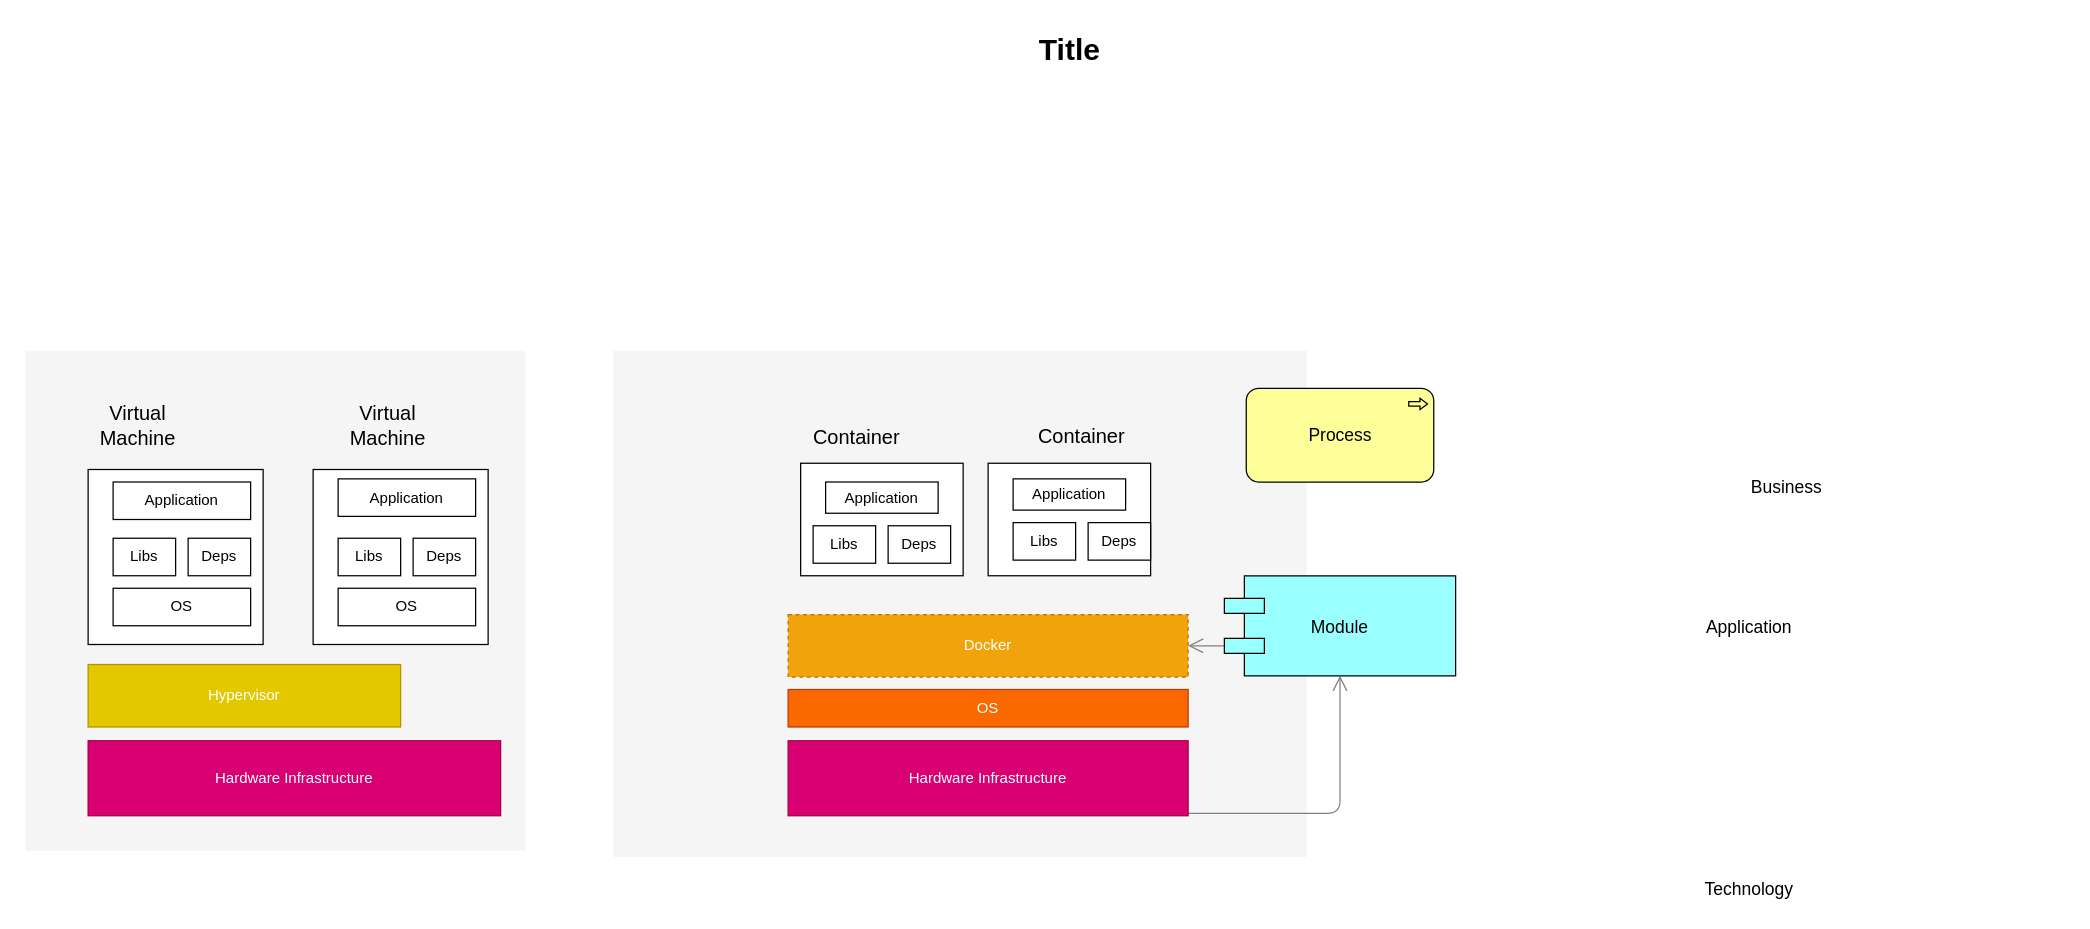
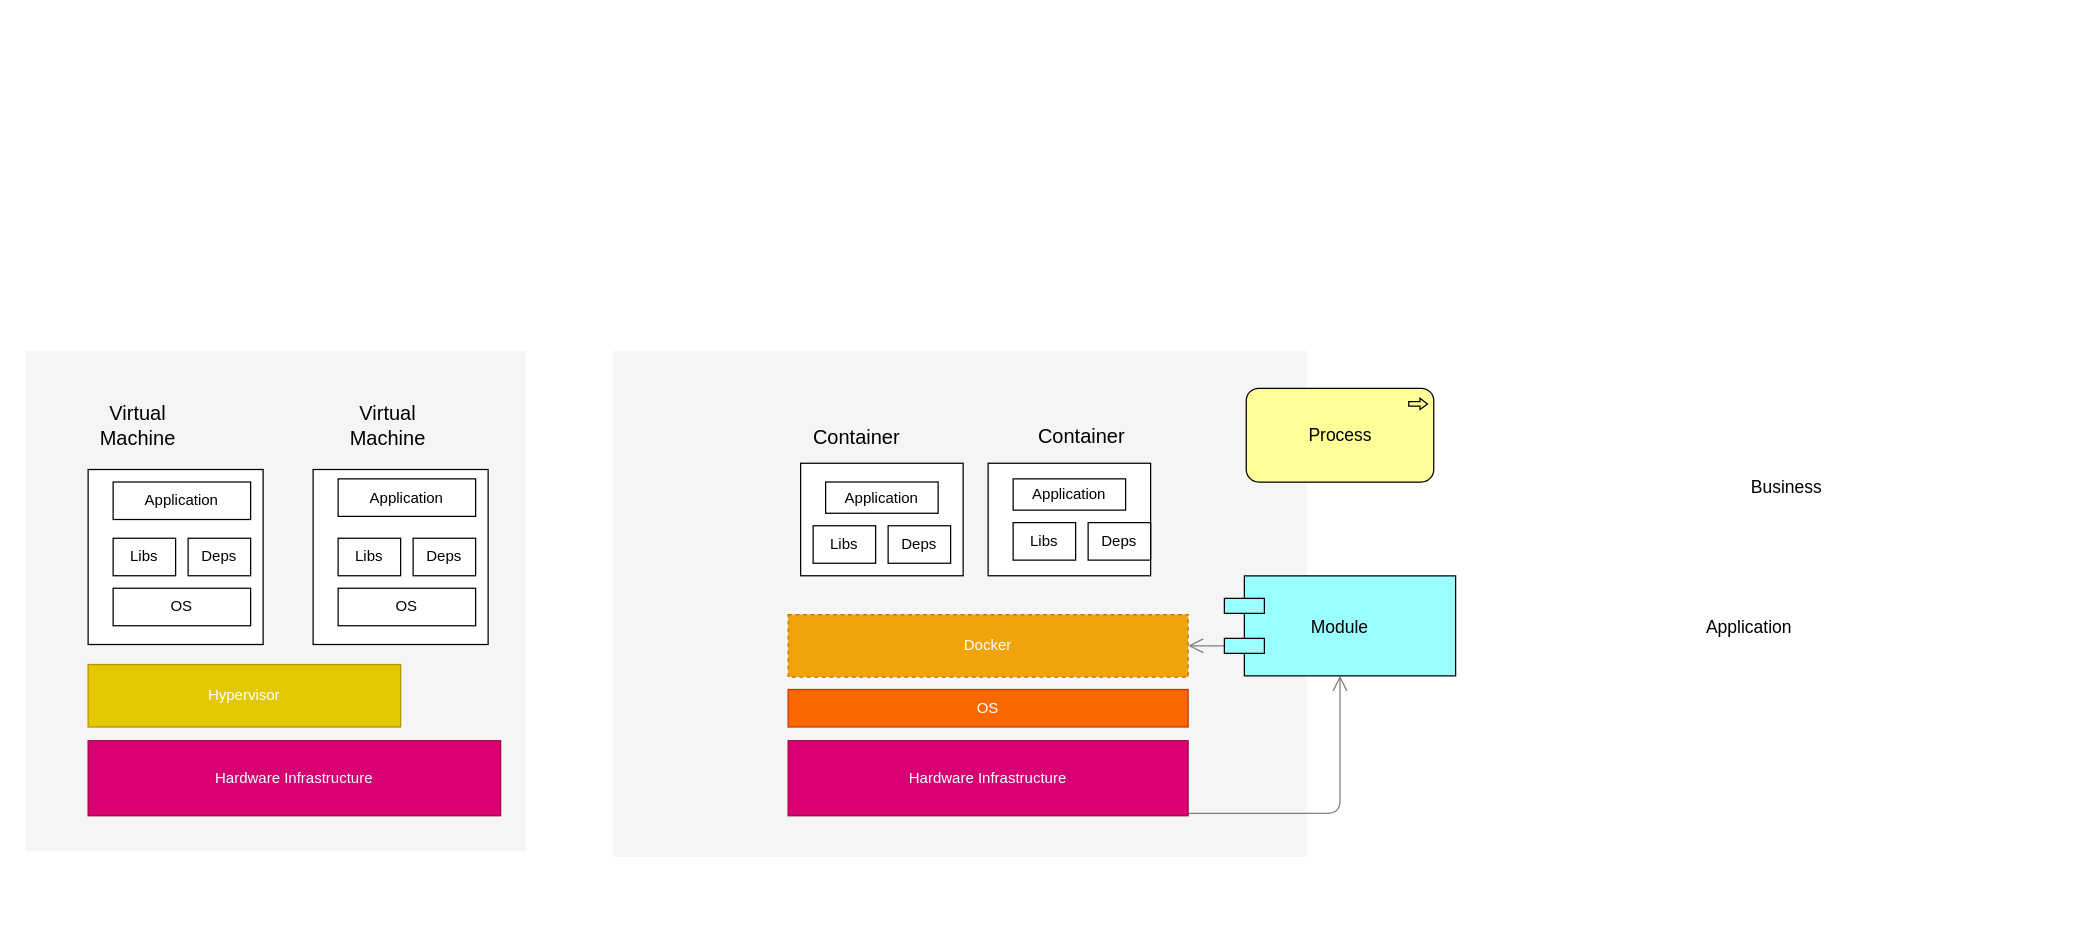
- <mxCell id="11" value="Title" style="text;strokeColor=none;fillColor=none;html=1;fontSize=24;fontStyle=1;verticalAlign=middle;align=center;" parent="1" vertex="1"><mxGeometry x="60" y="20" width="1590" height="40" as="geometry" /></mxCell>
- <mxCell id="8" value="Technology" style="text;html=1;strokeColor=none;fillColor=none;align=center;verticalAlign=middle;whiteSpace=wrap;fontSize=14;" parent="1" vertex="1"><mxGeometry x="1279" y="701" width="240" height="20" as="geometry" /></mxCell>
